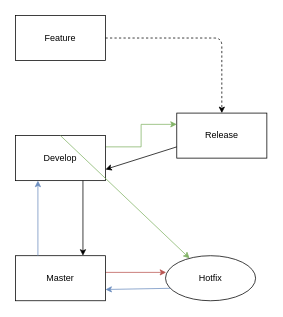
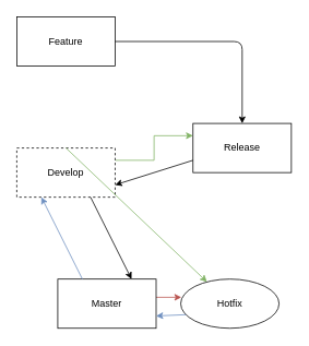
- <mxCell id="13" value="" style="endArrow=classic;html=1;entryX=0.5;entryY=0;entryDx=0;entryDy=0;exitX=1;exitY=0.5;exitDx=0;exitDy=0;dashed=1;" edge="1" parent="1" source="8" target="4"><mxGeometry width="50" height="50" relative="1" as="geometry"><mxPoint x="145" y="50" as="sourcePoint" /><mxPoint x="265" y="50" as="targetPoint" /><Array as="points"><mxPoint x="295" y="50" /></Array></mxGeometry></mxCell>
+ <mxCell id="13" value="" style="endArrow=classic;html=1;entryX=0.5;entryY=0;entryDx=0;entryDy=0;exitX=1;exitY=0.5;exitDx=0;exitDy=0;" edge="1" parent="1" source="8" target="4"><mxGeometry width="50" height="50" relative="1" as="geometry"><mxPoint x="145" y="50" as="sourcePoint" /><mxPoint x="265" y="50" as="targetPoint" /><Array as="points"><mxPoint x="295" y="50" /></Array></mxGeometry></mxCell>
- <mxCell id="3" value="Develop" style="rounded=0;whiteSpace=wrap;html=1;" vertex="1" parent="1"><mxGeometry x="20" y="180" width="120" height="60" as="geometry" /></mxCell>
+ <mxCell id="3" value="Develop" style="rounded=0;whiteSpace=wrap;html=1;dashed=1;" vertex="1" parent="1"><mxGeometry x="20" y="180" width="120" height="60" as="geometry" /></mxCell>
- <mxCell id="6" value="Master" style="rounded=0;whiteSpace=wrap;html=1;" vertex="1" parent="1"><mxGeometry x="20" y="340" width="120" height="60" as="geometry" /></mxCell>
+ <mxCell id="6" value="Master" style="rounded=0;whiteSpace=wrap;html=1;" vertex="1" parent="1"><mxGeometry x="70" y="340" width="120" height="60" as="geometry" /></mxCell>
